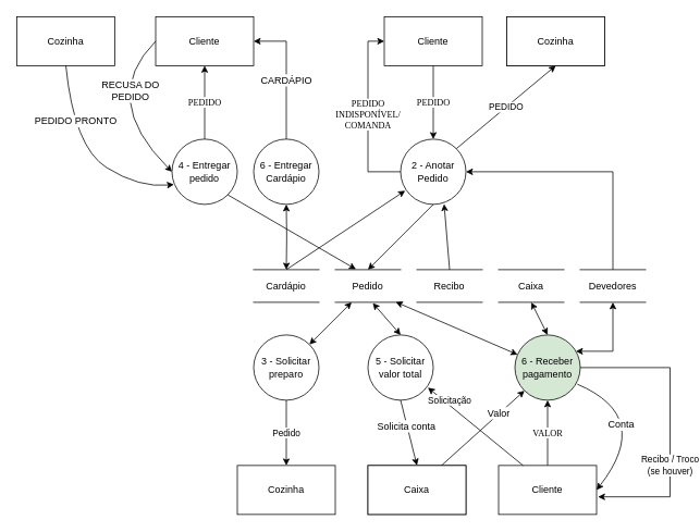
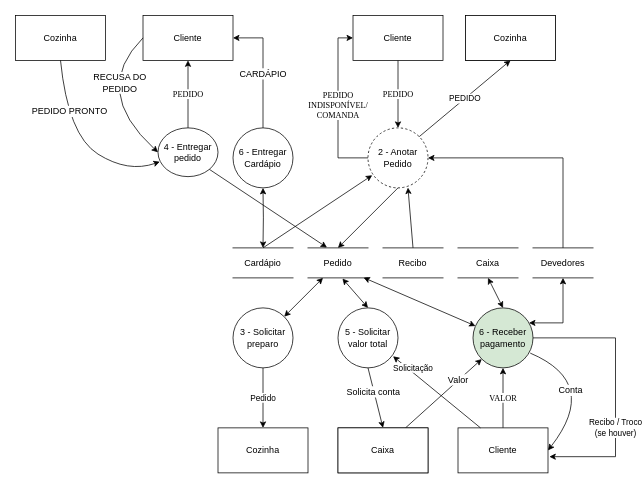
- <mxCell id="9" value="4 - Entregar pedido" style="ellipse;whiteSpace=wrap;html=1;aspect=fixed;" parent="1" vertex="1"><mxGeometry x="210" y="170" width="80" height="80" as="geometry" /></mxCell>
+ <mxCell id="9" value="4 - Entregar pedido" style="ellipse;whiteSpace=wrap;html=1;aspect=fixed;" parent="1" vertex="1"><mxGeometry x="210" y="170" width="80" height="65" as="geometry" /></mxCell>
- <mxCell id="6" value="2 - Anotar Pedido" style="ellipse;whiteSpace=wrap;html=1;aspect=fixed;" parent="1" vertex="1"><mxGeometry x="490" y="170" width="80" height="80" as="geometry" /></mxCell>
+ <mxCell id="6" value="2 - Anotar Pedido" style="ellipse;whiteSpace=wrap;html=1;aspect=fixed;dashed=1;" parent="1" vertex="1"><mxGeometry x="490" y="170" width="80" height="80" as="geometry" /></mxCell>
